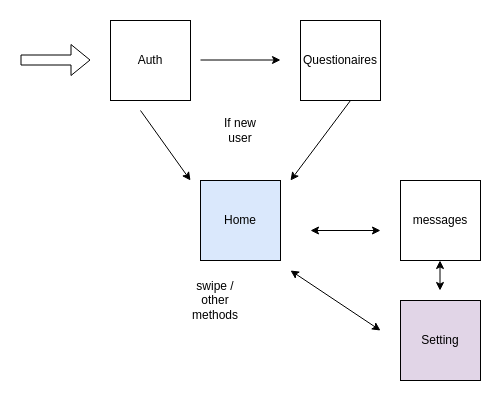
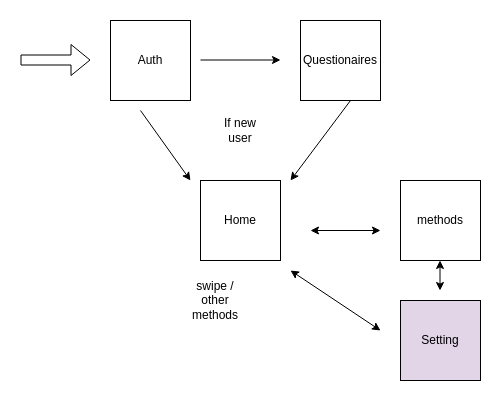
- <mxCell id="7" value="Home" style="whiteSpace=wrap;html=1;aspect=fixed;fillColor=#dae8fc;" vertex="1" parent="1"><mxGeometry x="200" y="180" width="80" height="80" as="geometry" /></mxCell>
+ <mxCell id="7" value="Home" style="whiteSpace=wrap;html=1;aspect=fixed;" vertex="1" parent="1"><mxGeometry x="200" y="180" width="80" height="80" as="geometry" /></mxCell>
- <mxCell id="11" value="messages" style="whiteSpace=wrap;html=1;aspect=fixed;" vertex="1" parent="1"><mxGeometry x="400" y="180" width="80" height="80" as="geometry" /></mxCell>
+ <mxCell id="11" value="methods" style="whiteSpace=wrap;html=1;aspect=fixed;" vertex="1" parent="1"><mxGeometry x="400" y="180" width="80" height="80" as="geometry" /></mxCell>
